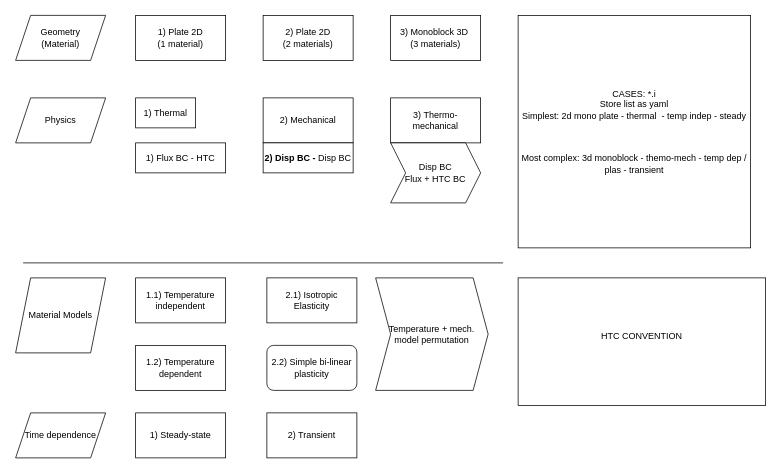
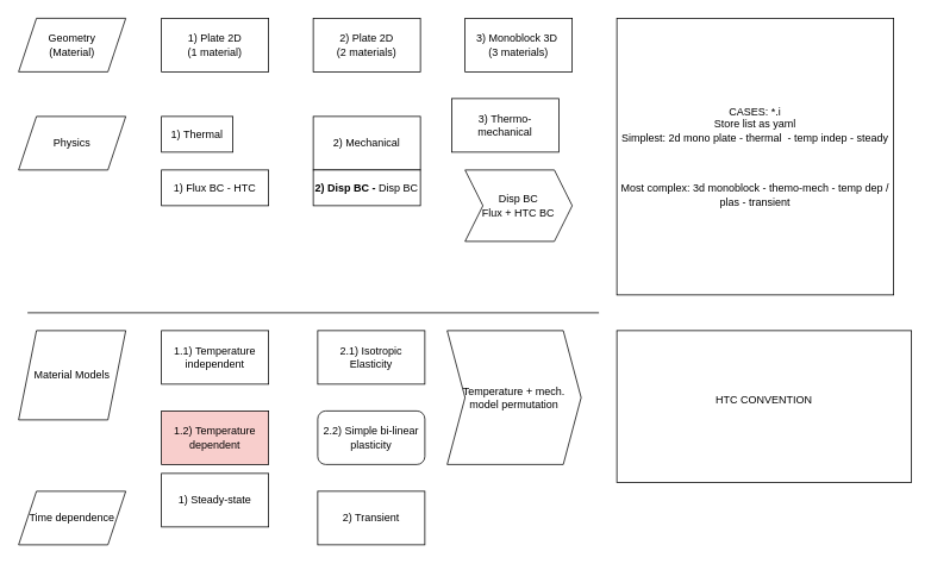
- <mxCell id="6" value="3)&amp;nbsp;Thermo-mechanical" style="rounded=0;whiteSpace=wrap;html=1;" vertex="1" parent="1"><mxGeometry x="520" y="130" width="120" height="60" as="geometry" /></mxCell>
+ <mxCell id="6" value="3)&amp;nbsp;Thermo-mechanical" style="rounded=0;whiteSpace=wrap;html=1;" vertex="1" parent="1"><mxGeometry x="505" y="110" width="120" height="60" as="geometry" /></mxCell>
- <mxCell id="17" value="1.2) Temperature dependent" style="rounded=0;whiteSpace=wrap;html=1;" vertex="1" parent="1"><mxGeometry x="180" y="460" width="120" height="60" as="geometry" /></mxCell>
+ <mxCell id="17" value="1.2) Temperature dependent" style="rounded=0;whiteSpace=wrap;html=1;fillColor=#f8cecc;" vertex="1" parent="1"><mxGeometry x="180" y="460" width="120" height="60" as="geometry" /></mxCell>
- <mxCell id="23" value="1) Steady-state" style="rounded=0;whiteSpace=wrap;html=1;" vertex="1" parent="1"><mxGeometry x="180" y="550" width="120" height="60" as="geometry" /></mxCell>
+ <mxCell id="23" value="1) Steady-state" style="rounded=0;whiteSpace=wrap;html=1;" vertex="1" parent="1"><mxGeometry x="180" y="530" width="120" height="60" as="geometry" /></mxCell>
